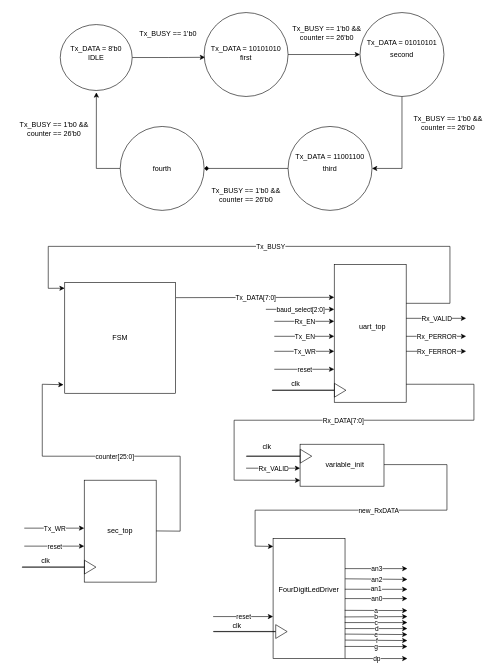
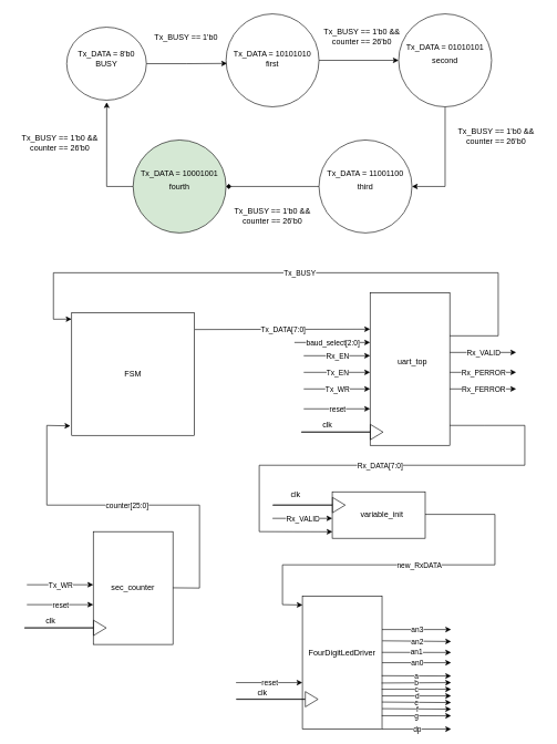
- <mxCell id="6" value="IDLE" style="text;html=1;strokeColor=none;fillColor=none;align=center;verticalAlign=middle;whiteSpace=wrap;rounded=0;" vertex="1" parent="1"><mxGeometry x="130" y="80" width="60" height="30" as="geometry" /></mxCell>
+ <mxCell id="6" value="BUSY" style="text;html=1;strokeColor=none;fillColor=none;align=center;verticalAlign=middle;whiteSpace=wrap;rounded=0;" vertex="1" parent="1"><mxGeometry x="130" y="80" width="60" height="30" as="geometry" /></mxCell>
+ <mxCell id="18" value="Tx_DATA = 10001001" style="text;html=1;strokeColor=none;fillColor=none;align=center;verticalAlign=middle;whiteSpace=wrap;rounded=0;" vertex="1" parent="1"><mxGeometry x="200" y="240" width="140" height="40" as="geometry" /></mxCell>
- <mxCell id="17" value="fourth" style="ellipse;whiteSpace=wrap;html=1;" vertex="1" parent="1"><mxGeometry x="200" y="210" width="140" height="140" as="geometry" /></mxCell>
+ <mxCell id="17" value="fourth" style="ellipse;whiteSpace=wrap;html=1;fillColor=#d5e8d4;" vertex="1" parent="1"><mxGeometry x="200" y="210" width="140" height="140" as="geometry" /></mxCell>
- <mxCell id="91" value="sec_top" style="text;html=1;strokeColor=none;fillColor=none;align=center;verticalAlign=middle;whiteSpace=wrap;rounded=0;" vertex="1" parent="1"><mxGeometry x="170" y="870" width="60" height="30" as="geometry" /></mxCell>
+ <mxCell id="91" value="sec_counter" style="text;html=1;strokeColor=none;fillColor=none;align=center;verticalAlign=middle;whiteSpace=wrap;rounded=0;" vertex="1" parent="1"><mxGeometry x="170" y="870" width="60" height="30" as="geometry" /></mxCell>
